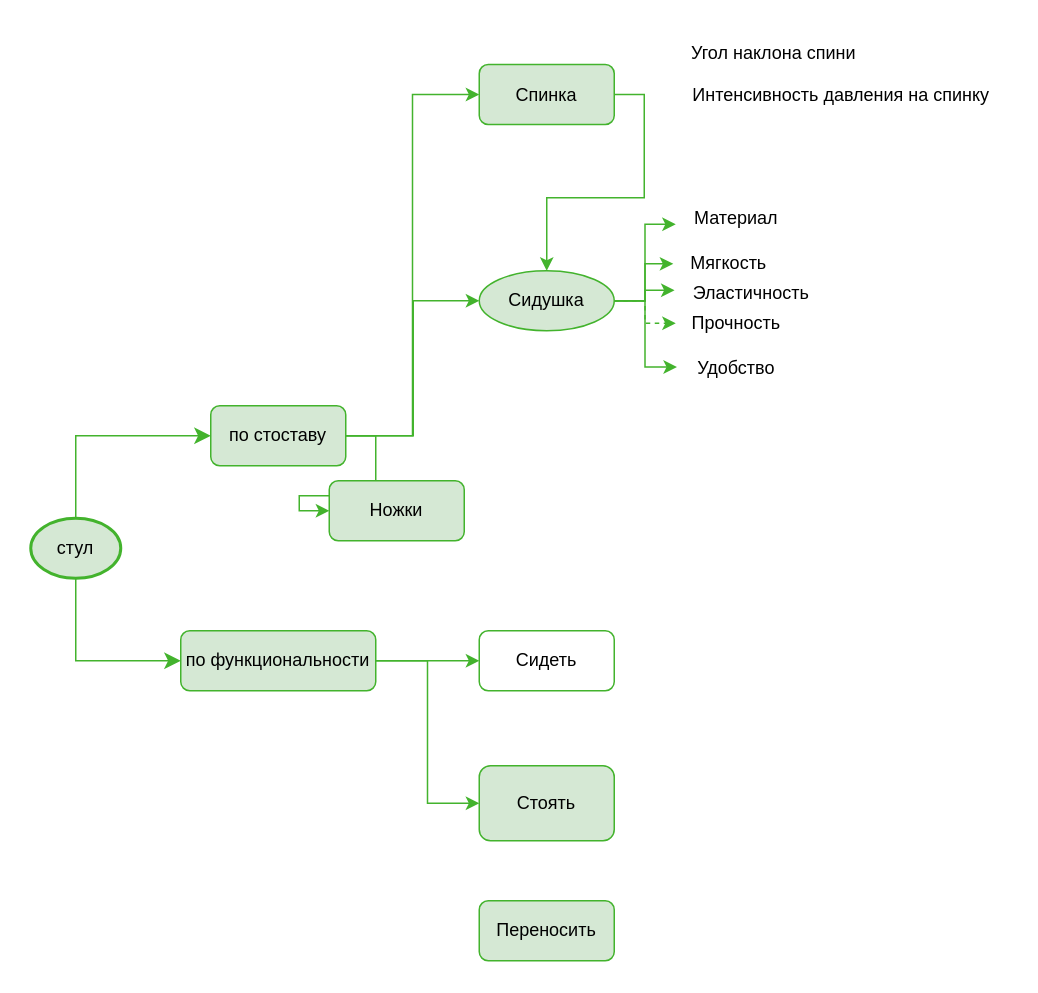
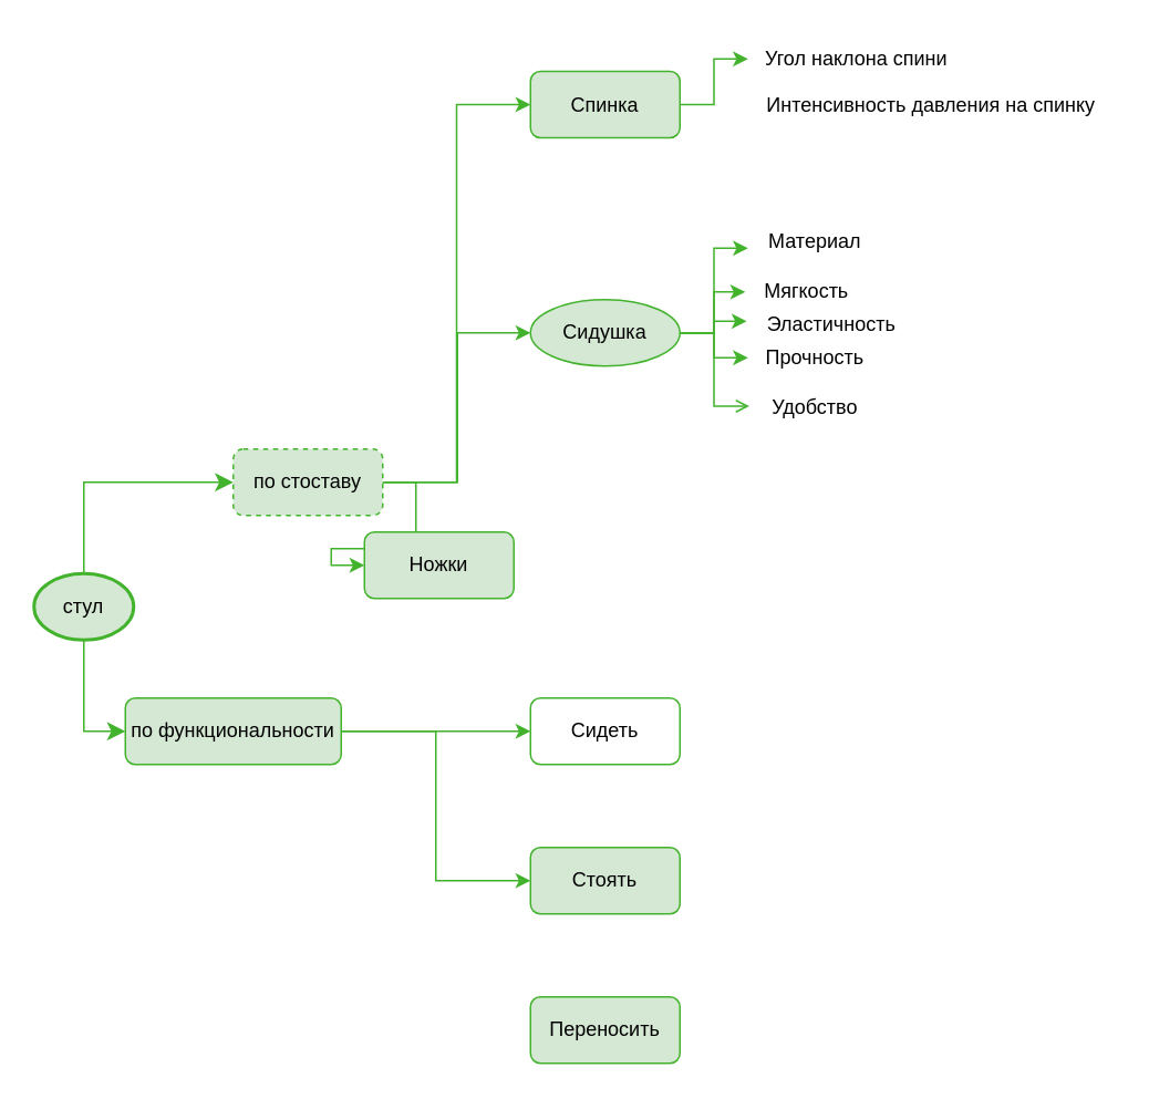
- <mxCell id="19" style="edgeStyle=orthogonalEdgeStyle;rounded=0;orthogonalLoop=1;jettySize=auto;html=1;exitX=1;exitY=0.5;exitDx=0;exitDy=0;strokeColor=#43B32D;" edge="1" parent="1" source="20" target="18"><mxGeometry relative="1" as="geometry" /></mxCell>
+ <mxCell id="19" style="edgeStyle=orthogonalEdgeStyle;rounded=0;orthogonalLoop=1;jettySize=auto;html=1;exitX=1;exitY=0.5;exitDx=0;exitDy=0;strokeColor=#43B32D;" edge="1" parent="1" source="20" target="24"><mxGeometry relative="1" as="geometry" /></mxCell>
- <mxCell id="16" style="edgeStyle=orthogonalEdgeStyle;rounded=0;orthogonalLoop=1;jettySize=auto;html=1;exitX=1;exitY=0.5;exitDx=0;exitDy=0;strokeColor=#43B32D;dashed=1;" edge="1" parent="1" source="18" target="29"><mxGeometry relative="1" as="geometry" /></mxCell>
+ <mxCell id="16" style="edgeStyle=orthogonalEdgeStyle;rounded=0;orthogonalLoop=1;jettySize=auto;html=1;exitX=1;exitY=0.5;exitDx=0;exitDy=0;strokeColor=#43B32D;" edge="1" parent="1" source="18" target="29"><mxGeometry relative="1" as="geometry" /></mxCell>
- <mxCell id="17" style="edgeStyle=orthogonalEdgeStyle;rounded=0;orthogonalLoop=1;jettySize=auto;html=1;exitX=1;exitY=0.5;exitDx=0;exitDy=0;entryX=0.01;entryY=0.473;entryDx=0;entryDy=0;entryPerimeter=0;strokeColor=#43B32D;" edge="1" parent="1" source="18" target="30"><mxGeometry relative="1" as="geometry" /></mxCell>
+ <mxCell id="17" style="edgeStyle=orthogonalEdgeStyle;rounded=0;orthogonalLoop=1;jettySize=auto;html=1;exitX=1;exitY=0.5;exitDx=0;exitDy=0;entryX=0.01;entryY=0.473;entryDx=0;entryDy=0;entryPerimeter=0;strokeColor=#43B32D;endArrow=open;" edge="1" parent="1" source="18" target="30"><mxGeometry relative="1" as="geometry" /></mxCell>
- <mxCell id="6" value="по стоставу" style="rounded=1;whiteSpace=wrap;html=1;fillColor=#d5e8d4;strokeColor=#43B32D;" vertex="1" parent="1"><mxGeometry x="140" y="270" width="90" height="40" as="geometry" /></mxCell>
+ <mxCell id="6" value="по стоставу" style="rounded=1;whiteSpace=wrap;html=1;fillColor=#d5e8d4;strokeColor=#43B32D;dashed=1;" vertex="1" parent="1"><mxGeometry x="140" y="270" width="90" height="40" as="geometry" /></mxCell>
- <mxCell id="9" value="по функциональности" style="rounded=1;whiteSpace=wrap;html=1;fillColor=#d5e8d4;strokeColor=#43B32D;" vertex="1" parent="1"><mxGeometry x="120" y="420" width="130" height="40" as="geometry" /></mxCell>
+ <mxCell id="9" value="по функциональности" style="rounded=1;whiteSpace=wrap;html=1;fillColor=#d5e8d4;strokeColor=#43B32D;" vertex="1" parent="1"><mxGeometry x="75" y="420" width="130" height="40" as="geometry" /></mxCell>
- <mxCell id="21" value="Стоять" style="rounded=1;whiteSpace=wrap;html=1;fillColor=#d5e8d4;strokeColor=#43B32D;" vertex="1" parent="1"><mxGeometry x="319" y="510" width="90" height="50" as="geometry" /></mxCell>
+ <mxCell id="21" value="Стоять" style="rounded=1;whiteSpace=wrap;html=1;fillColor=#d5e8d4;strokeColor=#43B32D;" vertex="1" parent="1"><mxGeometry x="319" y="510" width="90" height="40" as="geometry" /></mxCell>
